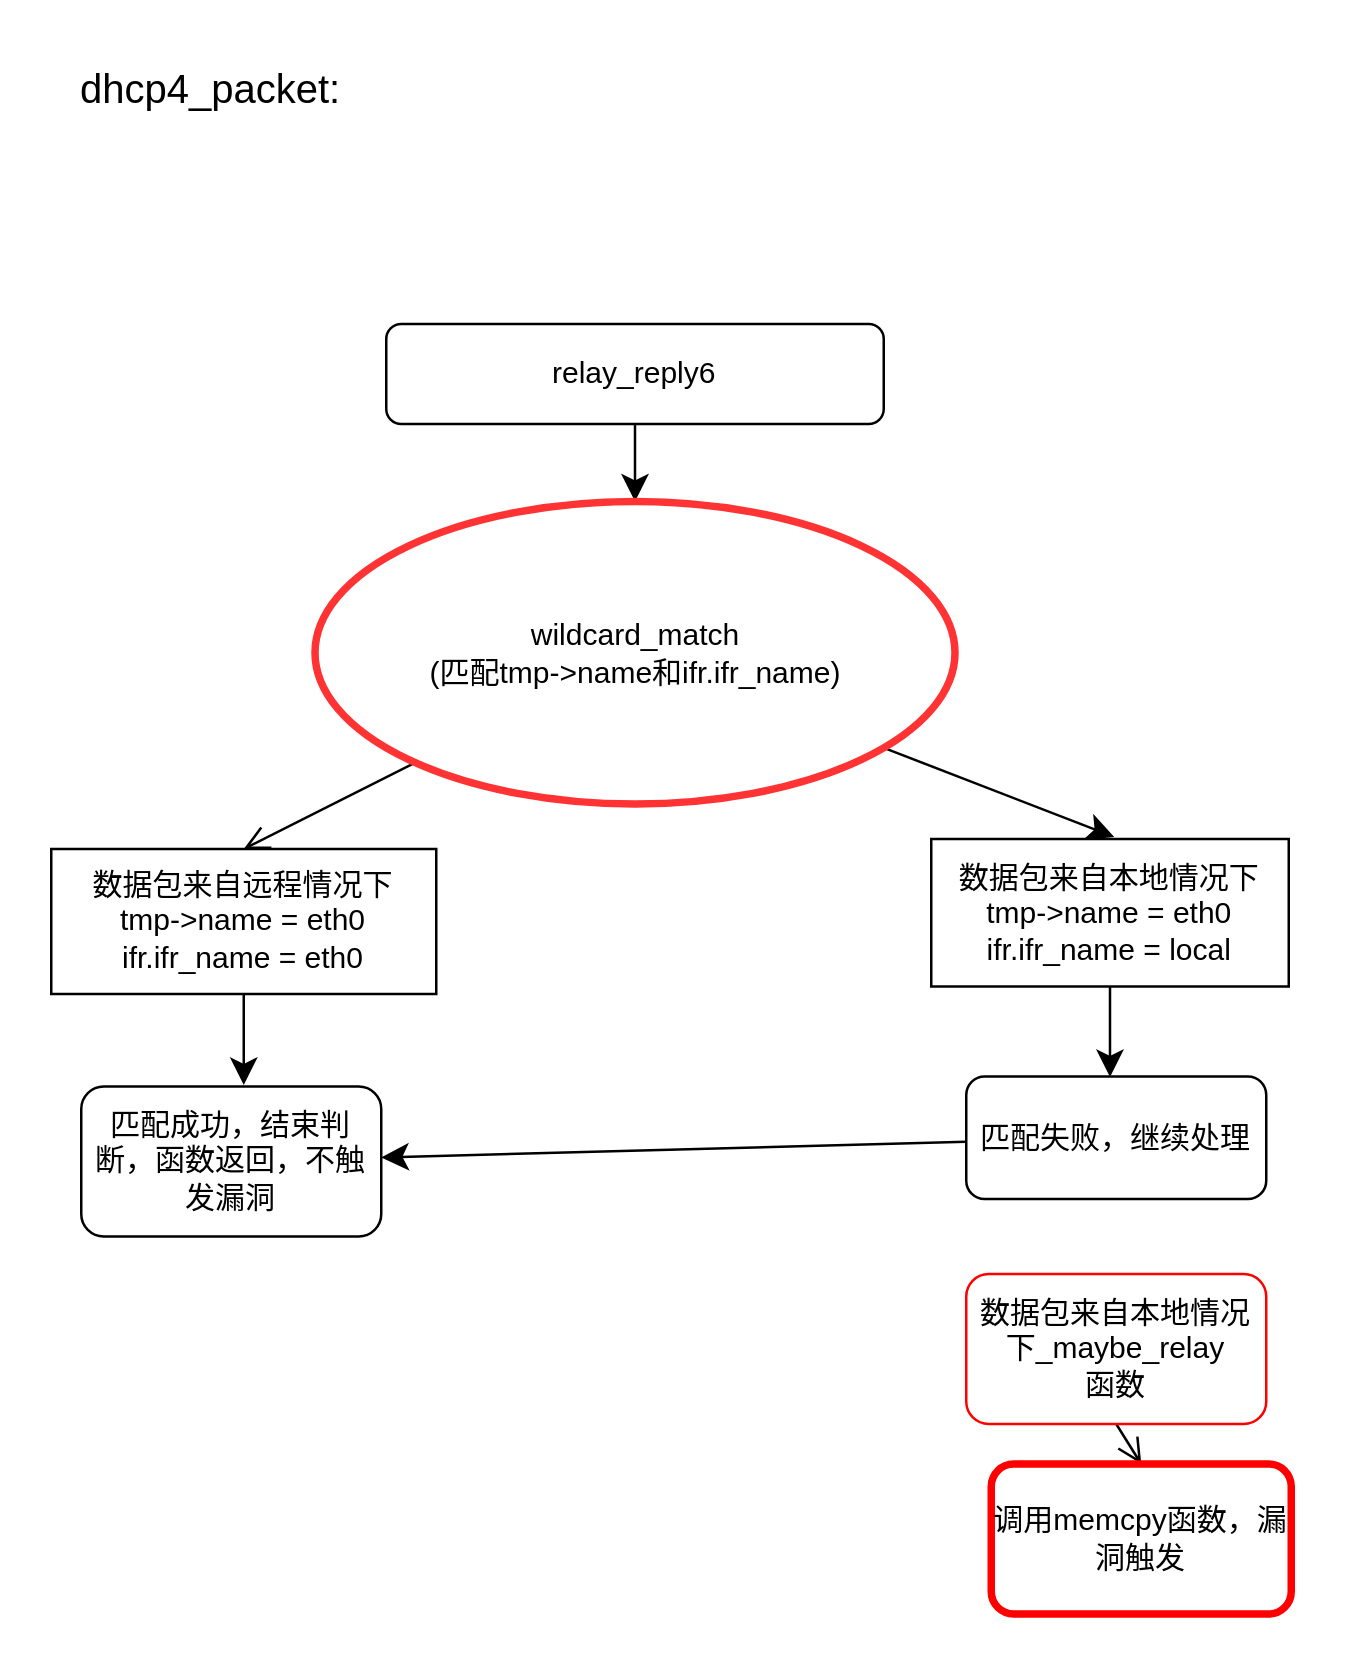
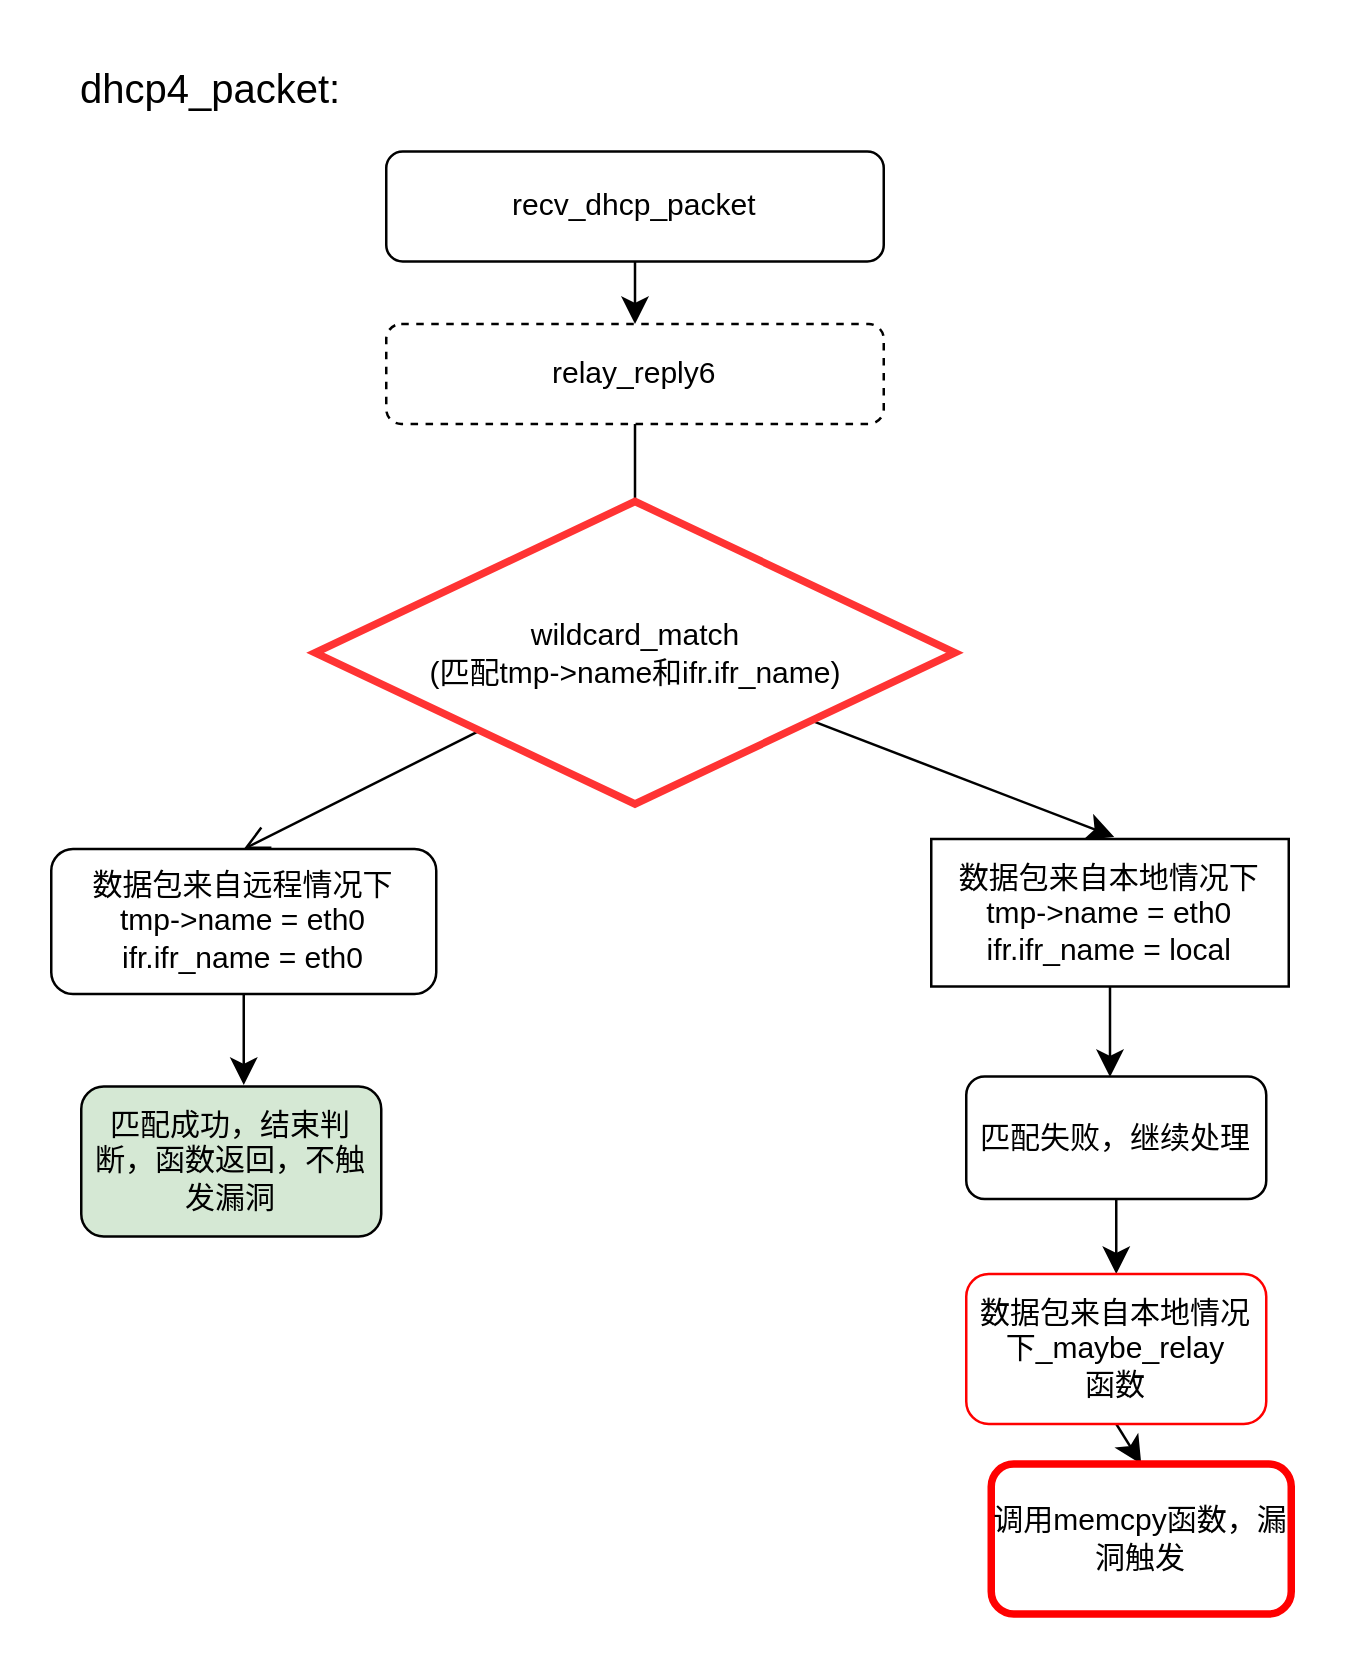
+ <mxCell id="4" value="recv_dhcp_packet" style="rounded=1;whiteSpace=wrap;html=1;" vertex="1" parent="1"><mxGeometry x="154" y="60" width="199" height="44" as="geometry" /></mxCell>
+ <mxCell id="3" style="edgeStyle=none;curved=1;rounded=0;orthogonalLoop=1;jettySize=auto;html=1;exitX=0.5;exitY=1;exitDx=0;exitDy=0;fontSize=12;startSize=8;endSize=8;" edge="1" parent="1" source="4" target="6"><mxGeometry relative="1" as="geometry" /></mxCell>
- <mxCell id="6" value="relay_reply6" style="rounded=1;whiteSpace=wrap;html=1;" vertex="1" parent="1"><mxGeometry x="154" y="129" width="199" height="40" as="geometry" /></mxCell>
+ <mxCell id="6" value="relay_reply6" style="rounded=1;whiteSpace=wrap;html=1;dashed=1;" vertex="1" parent="1"><mxGeometry x="154" y="129" width="199" height="40" as="geometry" /></mxCell>
- <mxCell id="5" value="" style="edgeStyle=none;curved=1;rounded=0;orthogonalLoop=1;jettySize=auto;html=1;fontSize=12;startSize=8;endSize=8;" edge="1" parent="1" source="6" target="9"><mxGeometry relative="1" as="geometry" /></mxCell>
+ <mxCell id="5" value="" style="edgeStyle=none;curved=1;rounded=0;orthogonalLoop=1;jettySize=auto;html=1;fontSize=12;startSize=8;endSize=8;endArrow=none;" edge="1" parent="1" source="6" target="9"><mxGeometry relative="1" as="geometry" /></mxCell>
- <mxCell id="9" value="wildcard_match&lt;div&gt;(匹配tmp-&amp;gt;name和ifr.ifr_name)&lt;/div&gt;" style="ellipse;whiteSpace=wrap;html=1;strokeColor=#FF3333;strokeWidth=3;" vertex="1" parent="1"><mxGeometry x="125.5" y="200" width="256" height="121" as="geometry" /></mxCell>
+ <mxCell id="9" value="wildcard_match&lt;div&gt;(匹配tmp-&amp;gt;name和ifr.ifr_name)&lt;/div&gt;" style="rhombus;whiteSpace=wrap;html=1;strokeColor=#FF3333;strokeWidth=3;" vertex="1" parent="1"><mxGeometry x="125.5" y="200" width="256" height="121" as="geometry" /></mxCell>
- <mxCell id="11" value="数据包来自远程情况下&lt;div&gt;tmp-&amp;gt;name = eth0&lt;div&gt;ifr.ifr_name = eth0&lt;/div&gt;&lt;/div&gt;" style="rounded=0;whiteSpace=wrap;html=1;" vertex="1" parent="1"><mxGeometry x="20" y="339" width="154" height="58" as="geometry" /></mxCell>
+ <mxCell id="11" value="数据包来自远程情况下&lt;div&gt;tmp-&amp;gt;name = eth0&lt;div&gt;ifr.ifr_name = eth0&lt;/div&gt;&lt;/div&gt;" style="whiteSpace=wrap;html=1;rounded=1;" vertex="1" parent="1"><mxGeometry x="20" y="339" width="154" height="58" as="geometry" /></mxCell>
- <mxCell id="15" style="edgeStyle=none;curved=1;rounded=0;orthogonalLoop=1;jettySize=auto;html=1;fontSize=12;startSize=8;endSize=8;" edge="1" parent="1" source="16" target="14"><mxGeometry relative="1" as="geometry" /></mxCell>
+ <mxCell id="15" style="edgeStyle=none;curved=1;rounded=0;orthogonalLoop=1;jettySize=auto;html=1;entryX=0.5;entryY=0;entryDx=0;entryDy=0;fontSize=12;startSize=8;endSize=8;" edge="1" parent="1" source="16" target="18"><mxGeometry relative="1" as="geometry" /></mxCell>
- <mxCell id="14" value="匹配成功，结束判断，函数返回，不触发漏洞" style="rounded=1;whiteSpace=wrap;html=1;" vertex="1" parent="1"><mxGeometry x="32" y="434" width="120" height="60" as="geometry" /></mxCell>
+ <mxCell id="14" value="匹配成功，结束判断，函数返回，不触发漏洞" style="rounded=1;whiteSpace=wrap;html=1;fillColor=#d5e8d4;" vertex="1" parent="1"><mxGeometry x="32" y="434" width="120" height="60" as="geometry" /></mxCell>
- <mxCell id="17" style="edgeStyle=none;curved=1;rounded=0;orthogonalLoop=1;jettySize=auto;html=1;exitX=0.5;exitY=1;exitDx=0;exitDy=0;entryX=0.5;entryY=0;entryDx=0;entryDy=0;fontSize=12;startSize=8;endSize=8;endArrow=open;" edge="1" parent="1" source="18" target="19"><mxGeometry relative="1" as="geometry" /></mxCell>
+ <mxCell id="17" style="edgeStyle=none;curved=1;rounded=0;orthogonalLoop=1;jettySize=auto;html=1;exitX=0.5;exitY=1;exitDx=0;exitDy=0;entryX=0.5;entryY=0;entryDx=0;entryDy=0;fontSize=12;startSize=8;endSize=8;" edge="1" parent="1" source="18" target="19"><mxGeometry relative="1" as="geometry" /></mxCell>
